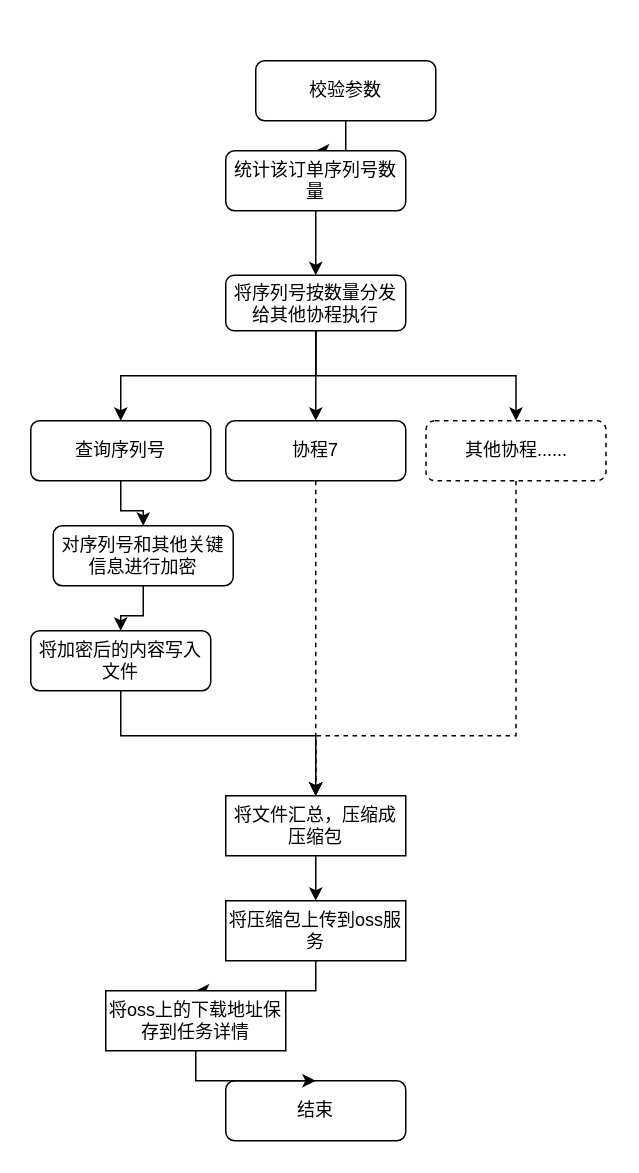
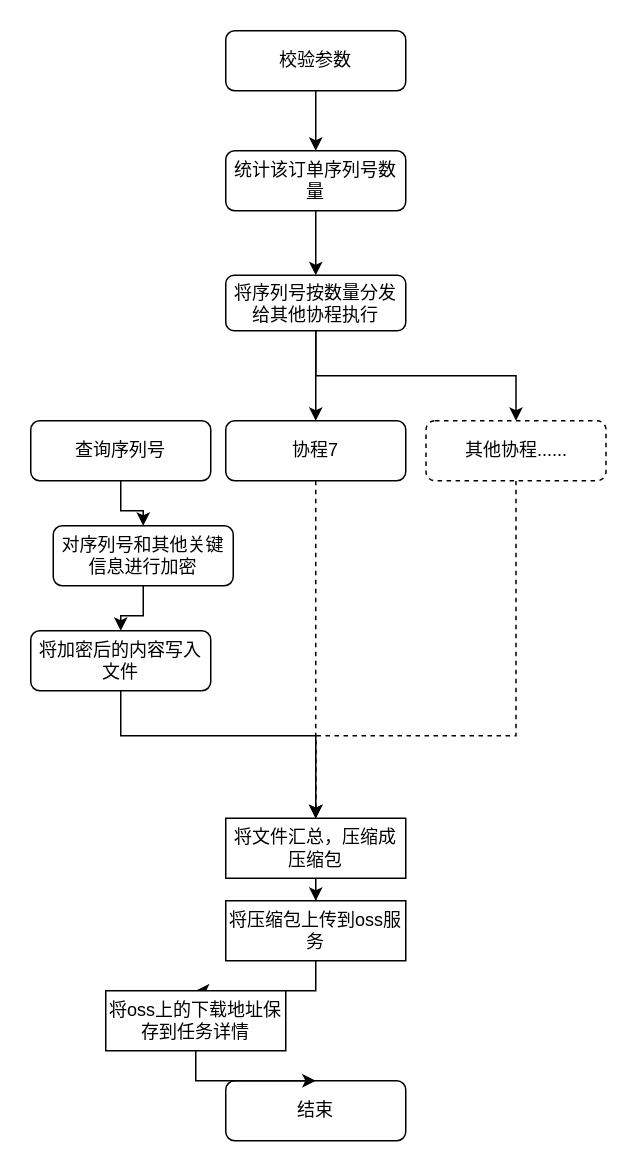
- <mxCell id="3" value="校验参数" style="rounded=1;whiteSpace=wrap;html=1;fontSize=12;glass=0;strokeWidth=1;shadow=0;" parent="1" vertex="1"><mxGeometry x="170" y="40" width="120" height="40" as="geometry" /></mxCell>
+ <mxCell id="3" value="校验参数" style="rounded=1;whiteSpace=wrap;html=1;fontSize=12;glass=0;strokeWidth=1;shadow=0;" parent="1" vertex="1"><mxGeometry x="150" y="20" width="120" height="40" as="geometry" /></mxCell>
- <mxCell id="8" value="" style="edgeStyle=orthogonalEdgeStyle;rounded=0;orthogonalLoop=1;jettySize=auto;html=1;" edge="1" parent="1" source="10" target="12"><mxGeometry relative="1" as="geometry"><Array as="points"><mxPoint x="210" y="250" /><mxPoint x="80" y="250" /></Array></mxGeometry></mxCell>
- <mxCell id="22" value="将文件汇总，压缩成压缩包" style="rounded=0;whiteSpace=wrap;html=1;" vertex="1" parent="1"><mxGeometry x="150" y="530" width="120" height="40" as="geometry" /></mxCell>
+ <mxCell id="22" value="将文件汇总，压缩成压缩包" style="rounded=0;whiteSpace=wrap;html=1;" vertex="1" parent="1"><mxGeometry x="150" y="545" width="120" height="40" as="geometry" /></mxCell>
